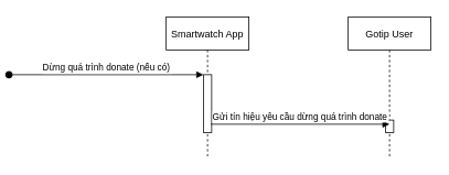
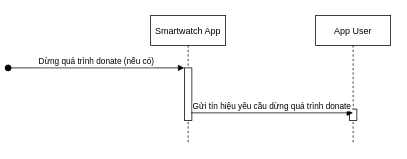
- <mxCell id="5" value="Gotip User" style="shape=umlLifeline;perimeter=lifelinePerimeter;container=1;collapsible=0;recursiveResize=0;rounded=0;shadow=0;strokeWidth=1;" vertex="1" parent="1"><mxGeometry x="240" y="20" width="100" height="170" as="geometry" /></mxCell>
+ <mxCell id="5" value="App User" style="shape=umlLifeline;perimeter=lifelinePerimeter;container=1;collapsible=0;recursiveResize=0;rounded=0;shadow=0;strokeWidth=1;" vertex="1" parent="1"><mxGeometry x="240" y="20" width="100" height="170" as="geometry" /></mxCell>
